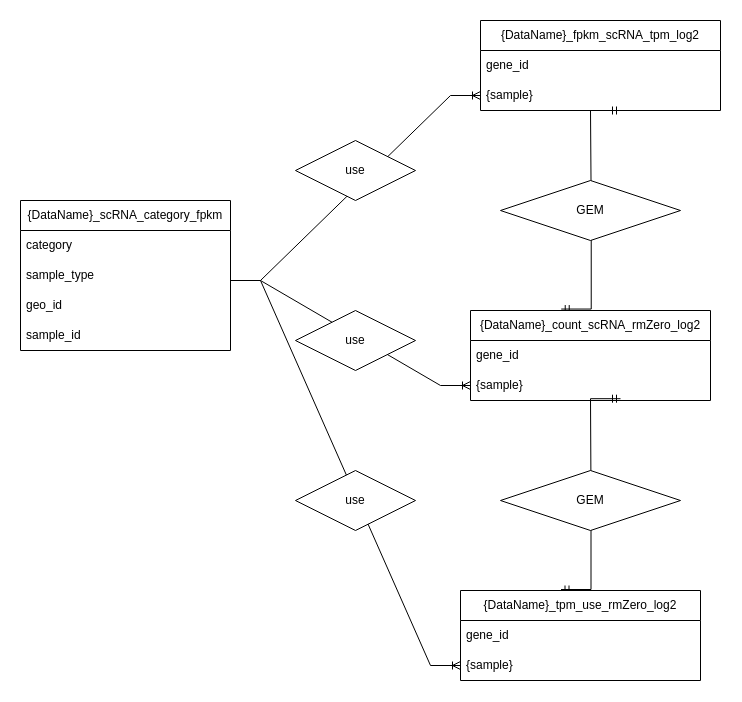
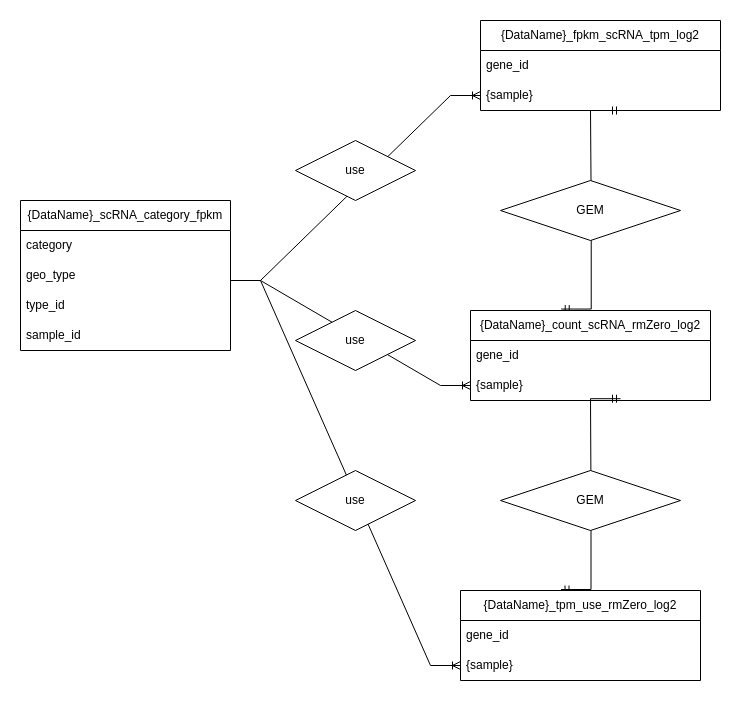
- <mxCell id="7" value="sample_type" style="text;strokeColor=none;fillColor=none;align=left;verticalAlign=middle;spacingLeft=4;spacingRight=4;overflow=hidden;points=[[0,0.5],[1,0.5]];portConstraint=eastwest;rotatable=0;whiteSpace=wrap;html=1;" vertex="1" parent="5"><mxGeometry y="60" width="210" height="30" as="geometry" /></mxCell>
+ <mxCell id="7" value="geo_type" style="text;strokeColor=none;fillColor=none;align=left;verticalAlign=middle;spacingLeft=4;spacingRight=4;overflow=hidden;points=[[0,0.5],[1,0.5]];portConstraint=eastwest;rotatable=0;whiteSpace=wrap;html=1;" vertex="1" parent="5"><mxGeometry y="60" width="210" height="30" as="geometry" /></mxCell>
- <mxCell id="8" value="geo_id" style="text;strokeColor=none;fillColor=none;align=left;verticalAlign=middle;spacingLeft=4;spacingRight=4;overflow=hidden;points=[[0,0.5],[1,0.5]];portConstraint=eastwest;rotatable=0;whiteSpace=wrap;html=1;" vertex="1" parent="5"><mxGeometry y="90" width="210" height="30" as="geometry" /></mxCell>
+ <mxCell id="8" value="type_id" style="text;strokeColor=none;fillColor=none;align=left;verticalAlign=middle;spacingLeft=4;spacingRight=4;overflow=hidden;points=[[0,0.5],[1,0.5]];portConstraint=eastwest;rotatable=0;whiteSpace=wrap;html=1;" vertex="1" parent="5"><mxGeometry y="90" width="210" height="30" as="geometry" /></mxCell>
